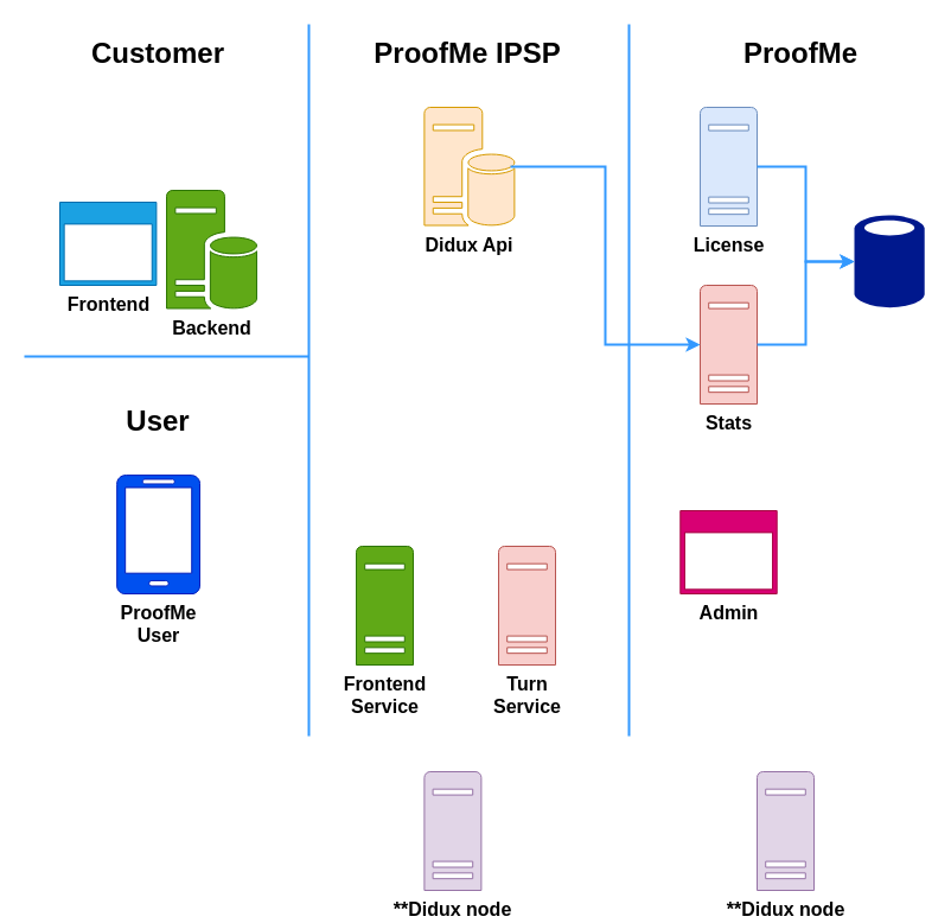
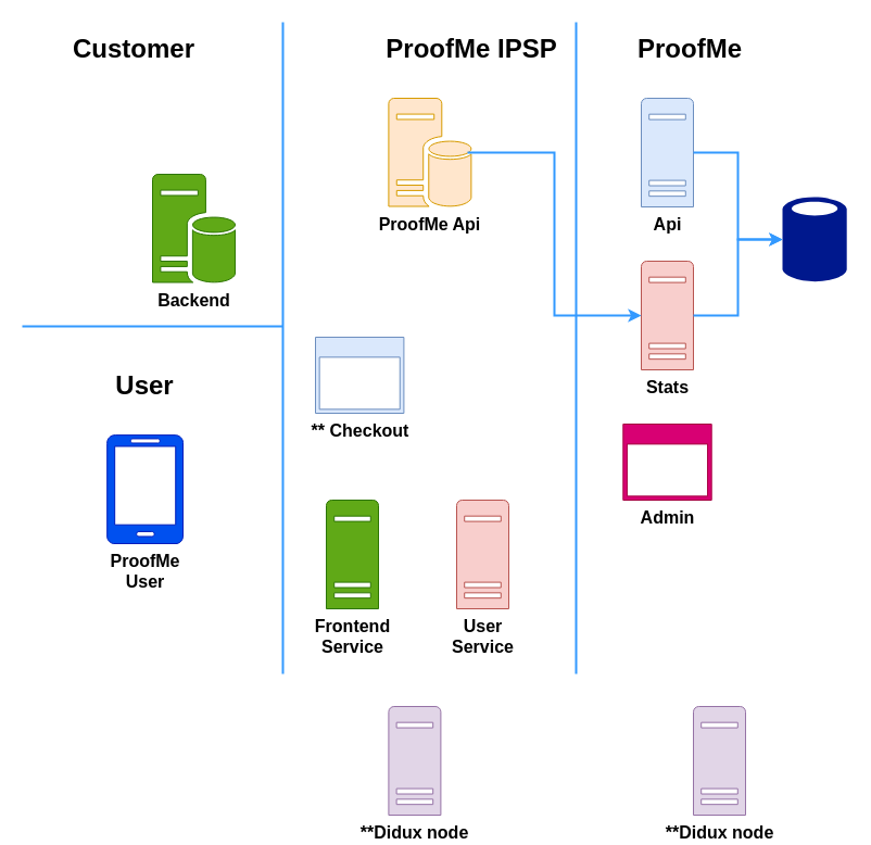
- <mxCell id="19" value="Customer" style="text;html=1;strokeColor=none;fillColor=none;align=center;verticalAlign=middle;whiteSpace=wrap;rounded=0;fontStyle=1;fontSize=24;" vertex="1" parent="1"><mxGeometry x="38" y="30" width="190" height="30" as="geometry" /></mxCell>
+ <mxCell id="19" value="Customer" style="text;html=1;strokeColor=none;fillColor=none;align=center;verticalAlign=middle;whiteSpace=wrap;rounded=0;fontStyle=1;fontSize=24;" vertex="1" parent="1"><mxGeometry x="28" y="30" width="190" height="30" as="geometry" /></mxCell>
- <mxCell id="21" value="ProofMe IPSP" style="text;html=1;strokeColor=none;fillColor=none;align=center;verticalAlign=middle;whiteSpace=wrap;rounded=0;fontStyle=1;fontSize=24;" vertex="1" parent="1"><mxGeometry x="299" y="30" width="190" height="30" as="geometry" /></mxCell>
+ <mxCell id="21" value="ProofMe IPSP" style="text;html=1;strokeColor=none;fillColor=none;align=center;verticalAlign=middle;whiteSpace=wrap;rounded=0;fontStyle=1;fontSize=24;" vertex="1" parent="1"><mxGeometry x="339" y="30" width="190" height="30" as="geometry" /></mxCell>
- <mxCell id="22" value="ProofMe" style="text;html=1;strokeColor=none;fillColor=none;align=center;verticalAlign=middle;whiteSpace=wrap;rounded=0;fontStyle=1;fontSize=24;" vertex="1" parent="1"><mxGeometry x="580" y="30" width="190" height="30" as="geometry" /></mxCell>
+ <mxCell id="22" value="ProofMe" style="text;html=1;strokeColor=none;fillColor=none;align=center;verticalAlign=middle;whiteSpace=wrap;rounded=0;fontStyle=1;fontSize=24;" vertex="1" parent="1"><mxGeometry x="540" y="30" width="190" height="30" as="geometry" /></mxCell>
- <mxCell id="17" value="&lt;font color=&quot;#000000&quot; style=&quot;font-size: 16px;&quot;&gt;Frontend&lt;/font&gt;" style="sketch=0;aspect=fixed;pointerEvents=1;shadow=0;dashed=0;html=1;strokeColor=#006EAF;labelPosition=center;verticalLabelPosition=bottom;verticalAlign=top;align=center;fillColor=#1ba1e2;shape=mxgraph.mscae.enterprise.application_blank;fontColor=#ffffff;fontSize=16;fontStyle=1" vertex="1" parent="15"><mxGeometry y="10" width="81.4" height="70" as="geometry" /></mxCell>
- <mxCell id="3" value="Didux Api" style="sketch=0;aspect=fixed;pointerEvents=1;shadow=0;dashed=0;html=1;strokeColor=#d79b00;labelPosition=center;verticalLabelPosition=bottom;verticalAlign=top;align=center;fillColor=#ffe6cc;shape=mxgraph.mscae.enterprise.database_server;fontSize=16;fontStyle=1" vertex="1" parent="1"><mxGeometry x="357.4" y="90" width="76" height="100" as="geometry" /></mxCell>
+ <mxCell id="3" value="ProofMe Api" style="sketch=0;aspect=fixed;pointerEvents=1;shadow=0;dashed=0;html=1;strokeColor=#d79b00;labelPosition=center;verticalLabelPosition=bottom;verticalAlign=top;align=center;fillColor=#ffe6cc;shape=mxgraph.mscae.enterprise.database_server;fontSize=16;fontStyle=1" vertex="1" parent="1"><mxGeometry x="357.4" y="90" width="76" height="100" as="geometry" /></mxCell>
- <mxCell id="4" value="License" style="sketch=0;aspect=fixed;pointerEvents=1;shadow=0;dashed=0;html=1;strokeColor=#6c8ebf;labelPosition=center;verticalLabelPosition=bottom;verticalAlign=top;align=center;fillColor=#dae8fc;shape=mxgraph.mscae.enterprise.server_generic;fontSize=16;fontStyle=1" vertex="1" parent="1"><mxGeometry x="590" y="90" width="48" height="100" as="geometry" /></mxCell>
+ <mxCell id="4" value="Api" style="sketch=0;aspect=fixed;pointerEvents=1;shadow=0;dashed=0;html=1;strokeColor=#6c8ebf;labelPosition=center;verticalLabelPosition=bottom;verticalAlign=top;align=center;fillColor=#dae8fc;shape=mxgraph.mscae.enterprise.server_generic;fontSize=16;fontStyle=1" vertex="1" parent="1"><mxGeometry x="590" y="90" width="48" height="100" as="geometry" /></mxCell>
+ <mxCell id="7" value="** Checkout" style="sketch=0;aspect=fixed;pointerEvents=1;shadow=0;dashed=0;html=1;strokeColor=#6c8ebf;labelPosition=center;verticalLabelPosition=bottom;verticalAlign=top;align=center;fillColor=#dae8fc;shape=mxgraph.mscae.enterprise.application_blank;fontSize=16;fontStyle=1" vertex="1" parent="1"><mxGeometry x="290" y="310" width="81.4" height="70" as="geometry" /></mxCell>
- <mxCell id="11" value="&lt;font color=&quot;#000000&quot; style=&quot;font-size: 16px;&quot;&gt;Admin&lt;/font&gt;" style="sketch=0;aspect=fixed;pointerEvents=1;shadow=0;dashed=0;html=1;strokeColor=#A50040;labelPosition=center;verticalLabelPosition=bottom;verticalAlign=top;align=center;fillColor=#d80073;shape=mxgraph.mscae.enterprise.application_blank;fontColor=#ffffff;fontSize=16;fontStyle=1" vertex="1" parent="1"><mxGeometry x="573.3" y="430" width="81.4" height="70" as="geometry" /></mxCell>
+ <mxCell id="11" value="&lt;font color=&quot;#000000&quot; style=&quot;font-size: 16px;&quot;&gt;Admin&lt;/font&gt;" style="sketch=0;aspect=fixed;pointerEvents=1;shadow=0;dashed=0;html=1;strokeColor=#A50040;labelPosition=center;verticalLabelPosition=bottom;verticalAlign=top;align=center;fillColor=#d80073;shape=mxgraph.mscae.enterprise.application_blank;fontColor=#ffffff;fontSize=16;fontStyle=1" vertex="1" parent="1"><mxGeometry x="573.3" y="390" width="81.4" height="70" as="geometry" /></mxCell>
- <mxCell id="8" value="Turn&lt;br style=&quot;font-size: 16px;&quot;&gt;Service" style="sketch=0;aspect=fixed;pointerEvents=1;shadow=0;dashed=0;html=1;strokeColor=#b85450;labelPosition=center;verticalLabelPosition=bottom;verticalAlign=top;align=center;fillColor=#f8cecc;shape=mxgraph.mscae.enterprise.server_generic;fontSize=16;fontStyle=1" vertex="1" parent="1"><mxGeometry x="420" y="460" width="48" height="100" as="geometry" /></mxCell>
+ <mxCell id="8" value="User&lt;br style=&quot;font-size: 16px;&quot;&gt;Service" style="sketch=0;aspect=fixed;pointerEvents=1;shadow=0;dashed=0;html=1;strokeColor=#b85450;labelPosition=center;verticalLabelPosition=bottom;verticalAlign=top;align=center;fillColor=#f8cecc;shape=mxgraph.mscae.enterprise.server_generic;fontSize=16;fontStyle=1" vertex="1" parent="1"><mxGeometry x="420" y="460" width="48" height="100" as="geometry" /></mxCell>
